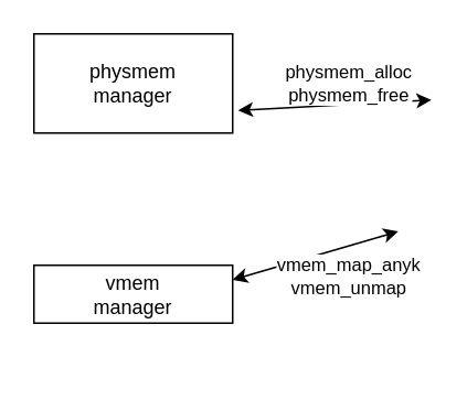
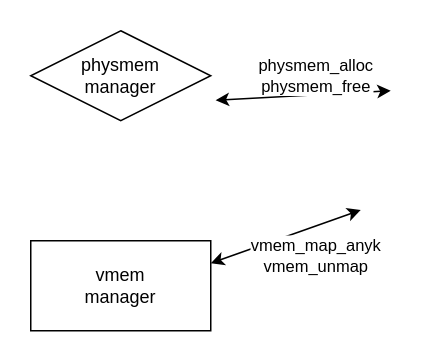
- <mxCell id="2" value="physmem&lt;div&gt;manager&lt;/div&gt;" style="rounded=0;whiteSpace=wrap;html=1;" vertex="1" parent="1"><mxGeometry x="20" y="20" width="120" height="60" as="geometry" /></mxCell>
+ <mxCell id="2" value="physmem&lt;div&gt;manager&lt;/div&gt;" style="rhombus;whiteSpace=wrap;html=1;" vertex="1" parent="1"><mxGeometry x="20" y="20" width="120" height="60" as="geometry" /></mxCell>
- <mxCell id="3" value="vmem&lt;div&gt;manager&lt;/div&gt;" style="rounded=0;whiteSpace=wrap;html=1;" vertex="1" parent="1"><mxGeometry x="20" y="160" width="120" height="35" as="geometry" /></mxCell>
+ <mxCell id="3" value="vmem&lt;div&gt;manager&lt;/div&gt;" style="rounded=0;whiteSpace=wrap;html=1;" vertex="1" parent="1"><mxGeometry x="20" y="160" width="120" height="60" as="geometry" /></mxCell>
